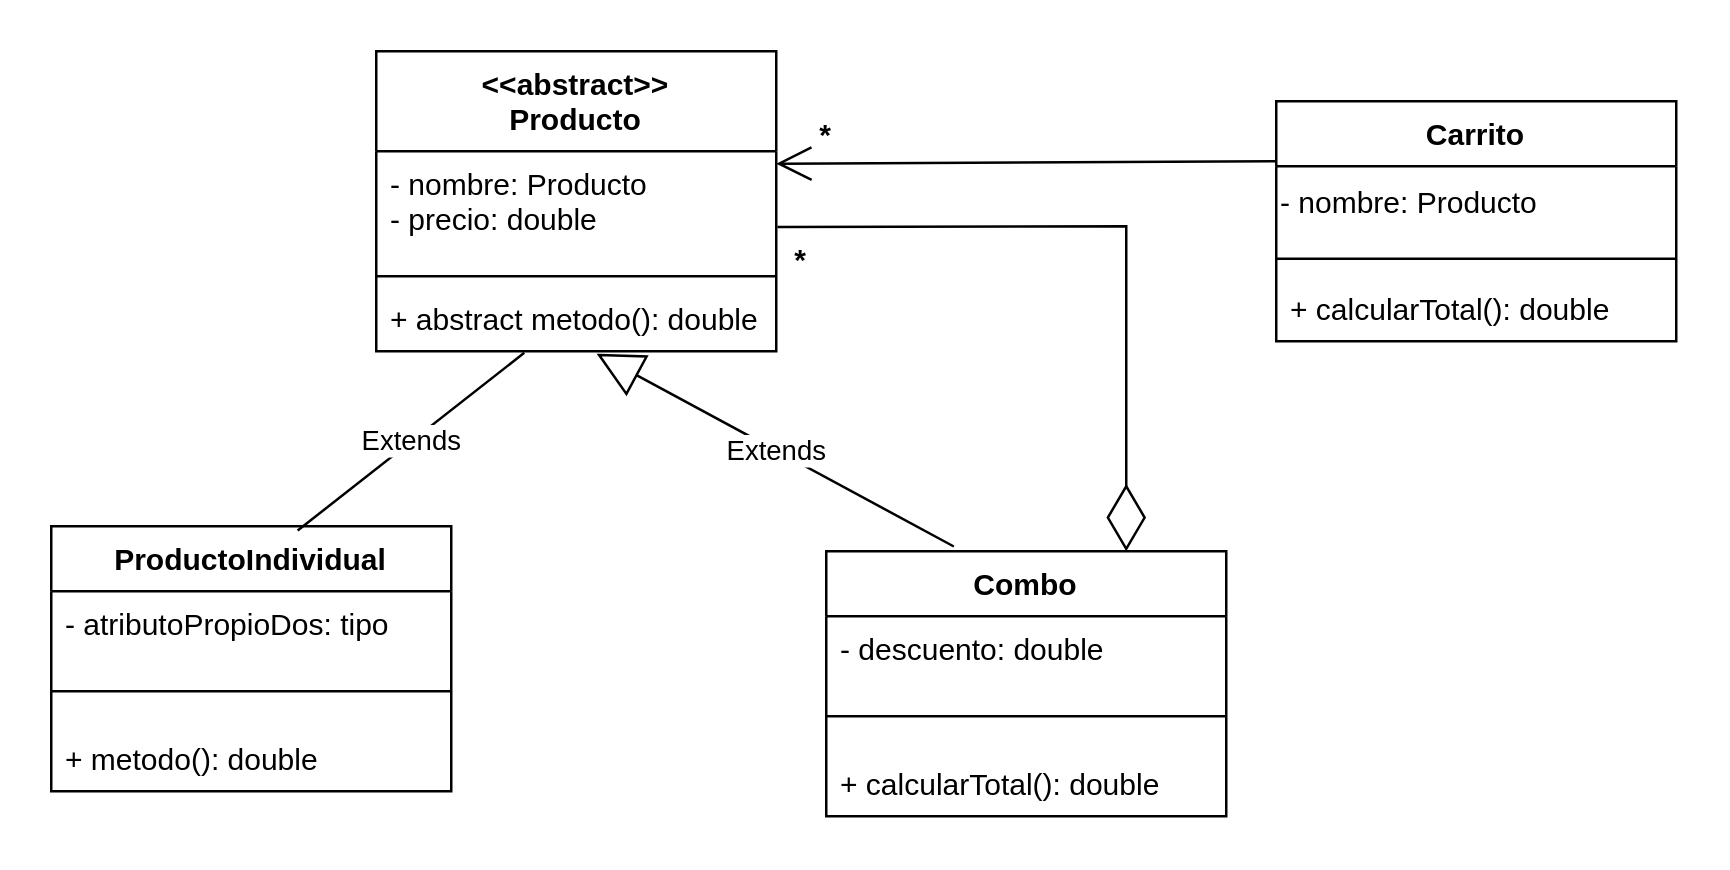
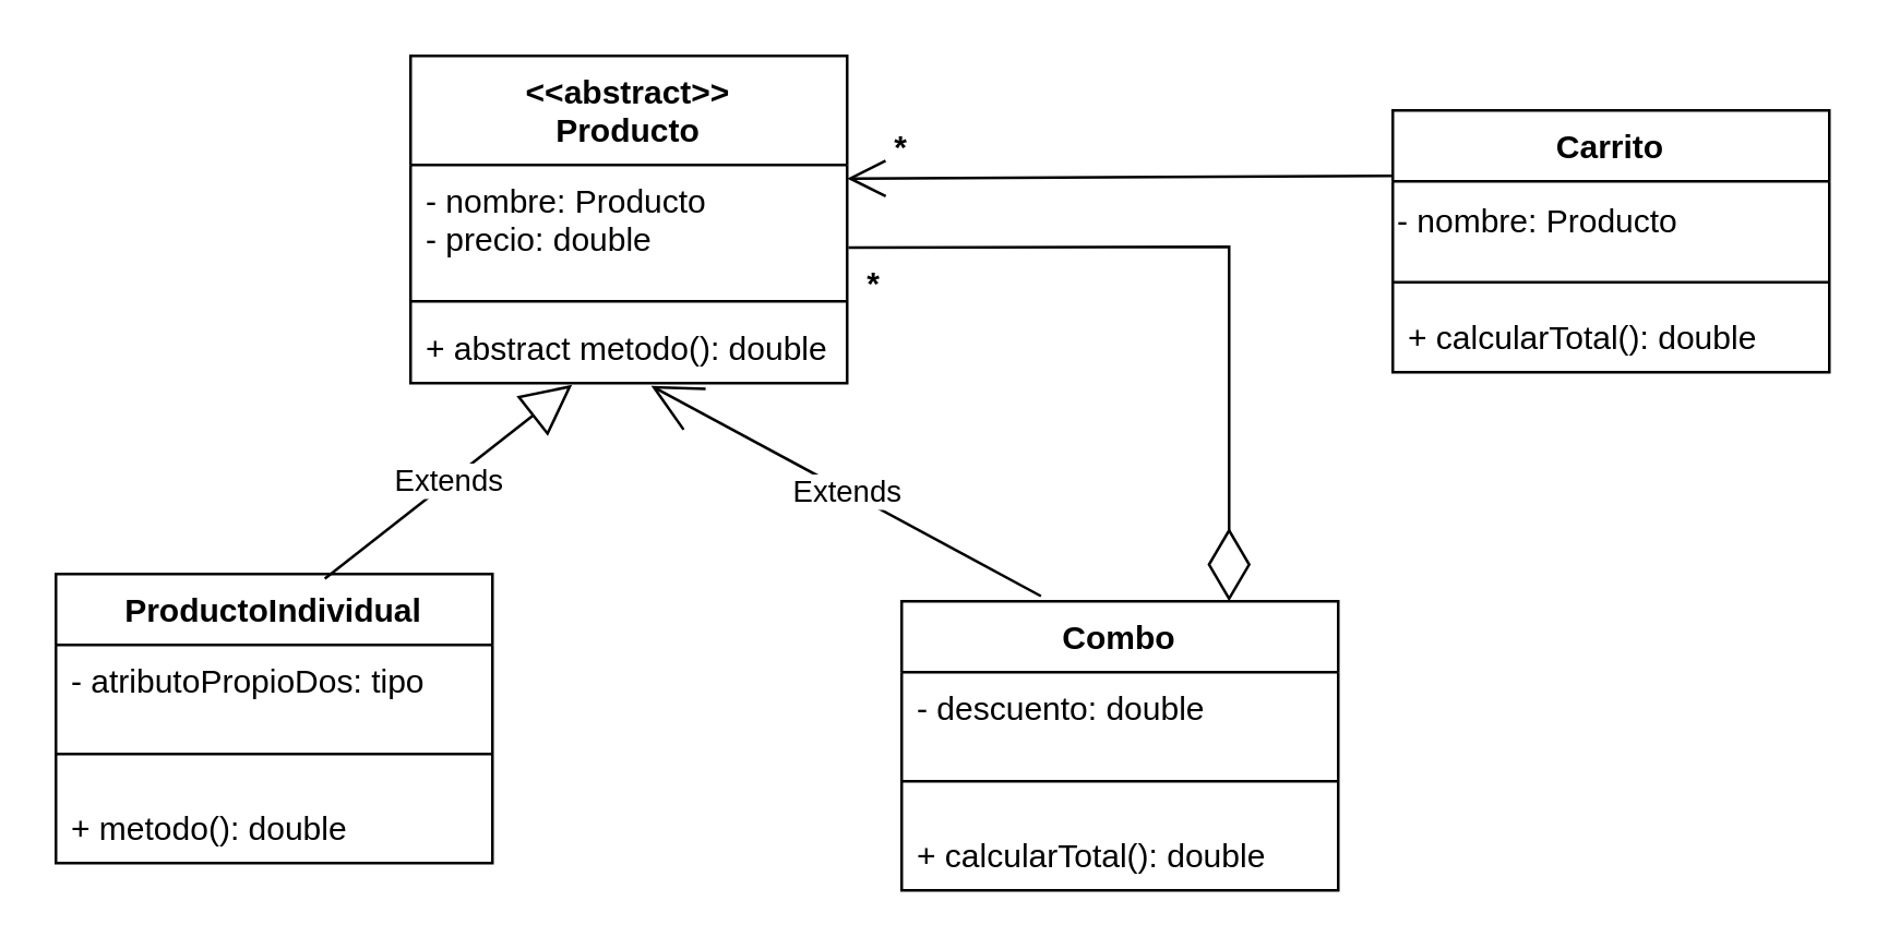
- <mxCell id="20" value="Extends" style="endArrow=none;endSize=16;endFill=0;html=1;rounded=0;exitX=0.616;exitY=0.016;exitDx=0;exitDy=0;entryX=0.37;entryY=1.024;entryDx=0;entryDy=0;entryPerimeter=0;exitPerimeter=0;" parent="1" source="16" target="5" edge="1"><mxGeometry width="160" relative="1" as="geometry"><mxPoint x="20" y="230" as="sourcePoint" /><mxPoint x="246.415" y="190" as="targetPoint" /></mxGeometry></mxCell>
+ <mxCell id="20" value="Extends" style="endArrow=block;endSize=16;endFill=0;html=1;rounded=0;exitX=0.616;exitY=0.016;exitDx=0;exitDy=0;entryX=0.37;entryY=1.024;entryDx=0;entryDy=0;entryPerimeter=0;exitPerimeter=0;" parent="1" source="16" target="5" edge="1"><mxGeometry width="160" relative="1" as="geometry"><mxPoint x="20" y="230" as="sourcePoint" /><mxPoint x="246.415" y="190" as="targetPoint" /></mxGeometry></mxCell>
- <mxCell id="11" value="Extends" style="endArrow=block;endSize=16;endFill=0;html=1;rounded=0;exitX=0.319;exitY=-0.018;exitDx=0;exitDy=0;entryX=0.551;entryY=1.037;entryDx=0;entryDy=0;entryPerimeter=0;exitPerimeter=0;" parent="1" source="12" target="5" edge="1"><mxGeometry width="160" relative="1" as="geometry"><mxPoint x="417.52" y="228.62" as="sourcePoint" /><mxPoint x="217.52" y="127.68" as="targetPoint" /></mxGeometry></mxCell>
+ <mxCell id="11" value="Extends" style="endArrow=open;endSize=16;endFill=0;html=1;rounded=0;exitX=0.319;exitY=-0.018;exitDx=0;exitDy=0;entryX=0.551;entryY=1.037;entryDx=0;entryDy=0;entryPerimeter=0;exitPerimeter=0;" parent="1" source="12" target="5" edge="1"><mxGeometry width="160" relative="1" as="geometry"><mxPoint x="417.52" y="228.62" as="sourcePoint" /><mxPoint x="217.52" y="127.68" as="targetPoint" /></mxGeometry></mxCell>
